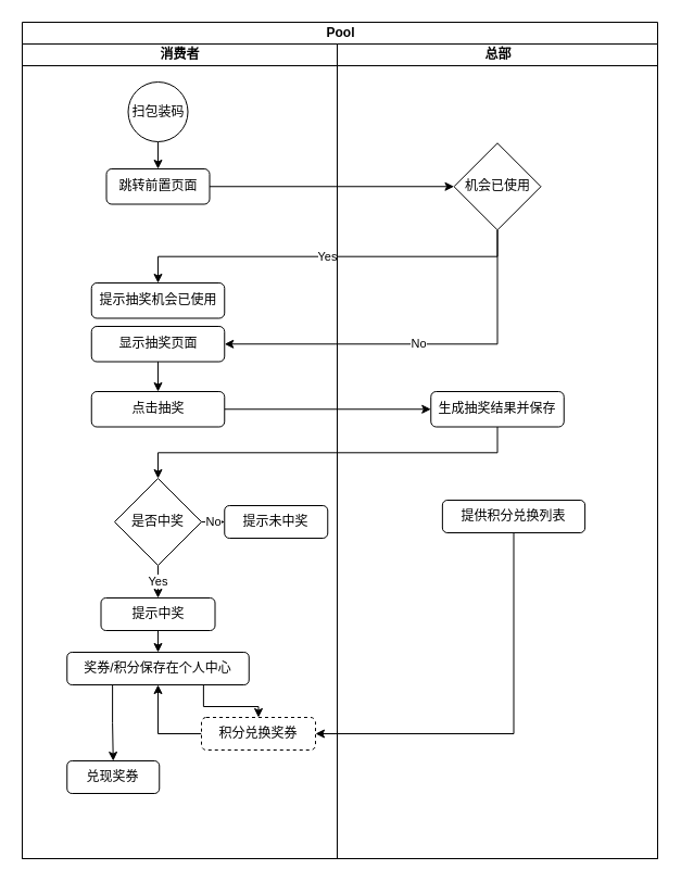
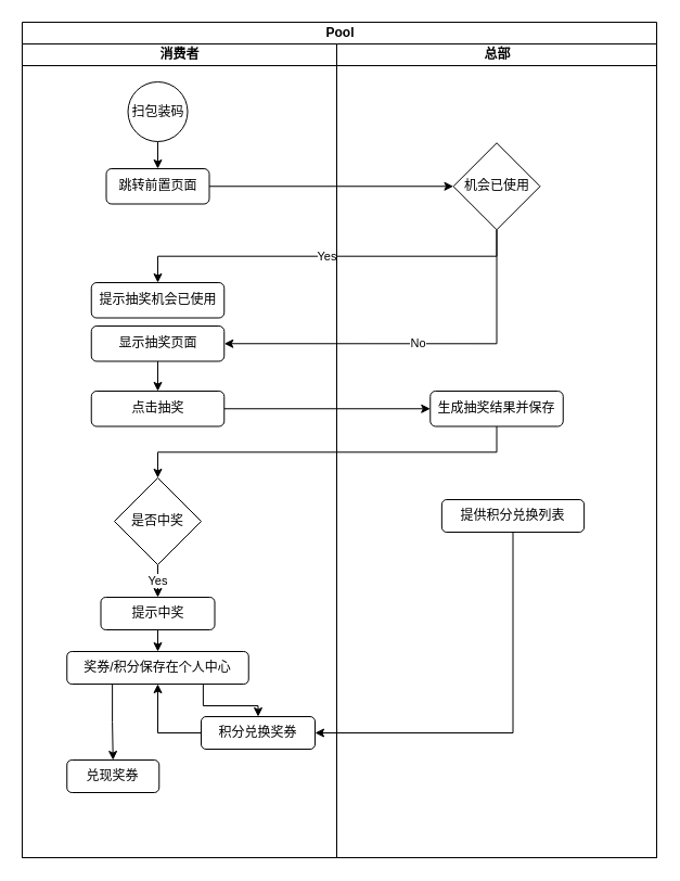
- <mxCell id="19" value="No" style="edgeStyle=orthogonalEdgeStyle;rounded=0;orthogonalLoop=1;jettySize=auto;html=1;" edge="1" parent="8" source="17" target="18"><mxGeometry relative="1" as="geometry" /></mxCell>
- <mxCell id="18" value="提示未中奖" style="rounded=1;whiteSpace=wrap;html=1;" vertex="1" parent="8"><mxGeometry x="186.25" y="425" width="95" height="30" as="geometry" /></mxCell>
- <mxCell id="26" value="积分兑换奖券" style="rounded=1;whiteSpace=wrap;html=1;dashed=1;" vertex="1" parent="8"><mxGeometry x="165" y="620" width="105" height="30" as="geometry" /></mxCell>
+ <mxCell id="26" value="积分兑换奖券" style="rounded=1;whiteSpace=wrap;html=1;" vertex="1" parent="8"><mxGeometry x="165" y="620" width="105" height="30" as="geometry" /></mxCell>
